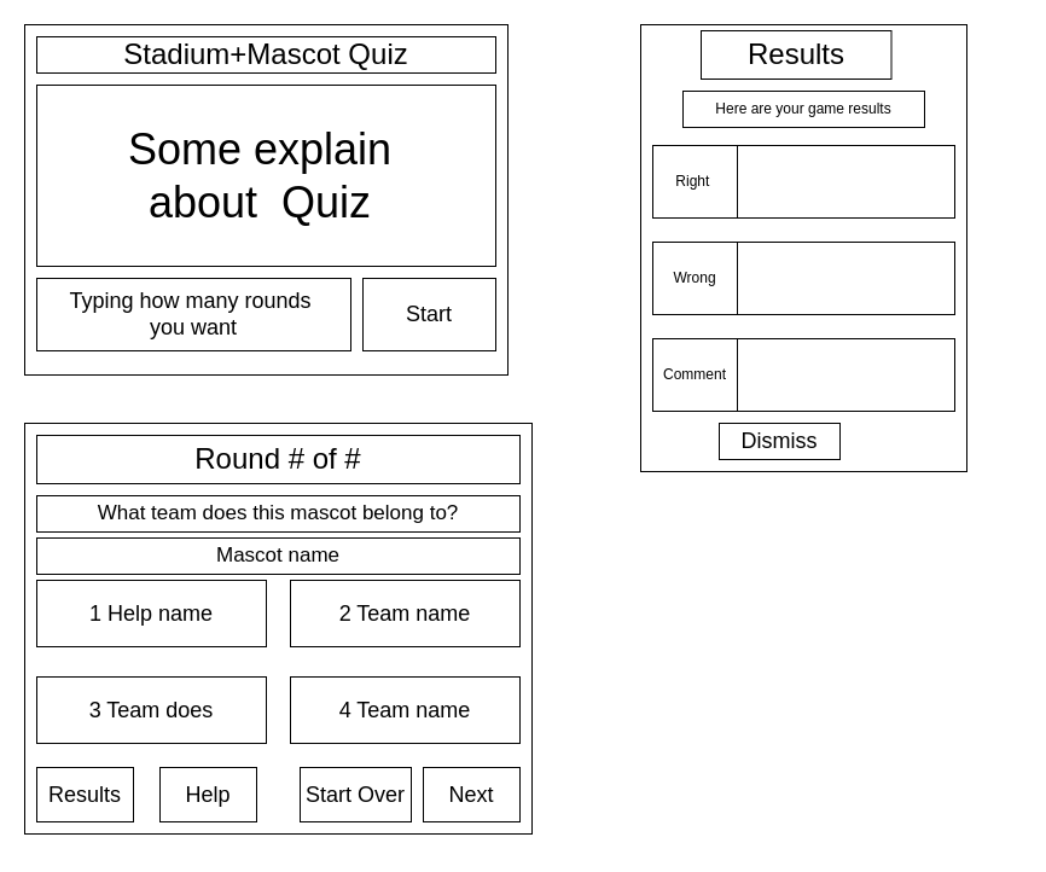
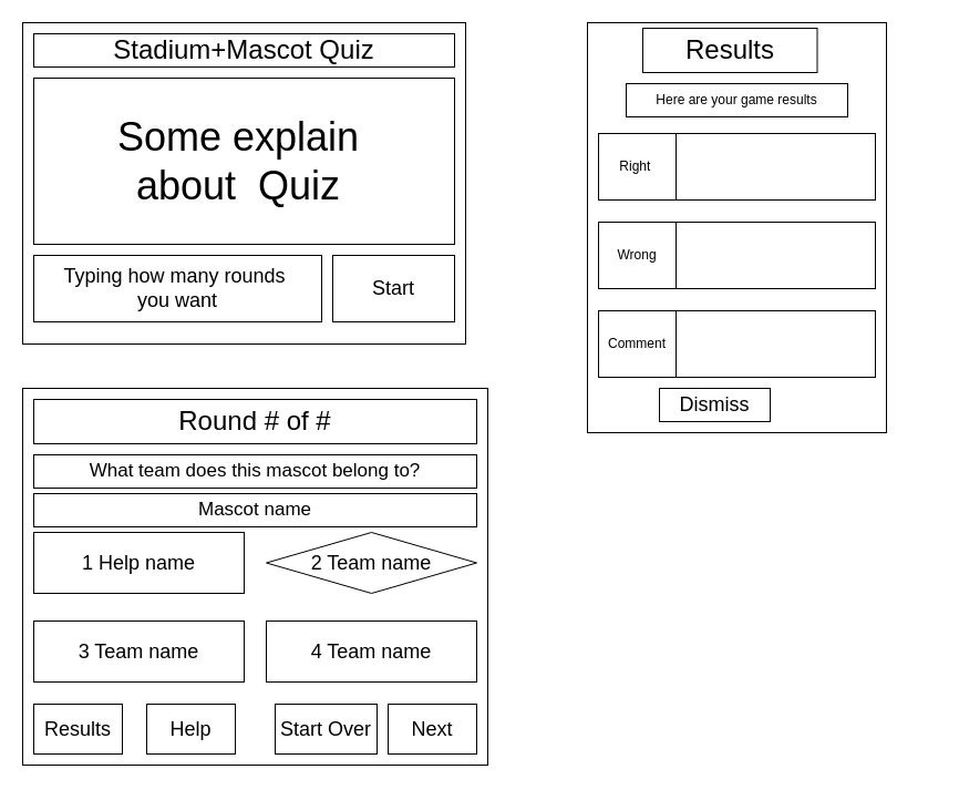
- <mxCell id="18" value="&lt;span style=&quot;font-size: 18px;&quot;&gt;2 Team name&lt;/span&gt;" style="rounded=0;whiteSpace=wrap;html=1;" vertex="1" parent="1"><mxGeometry x="240" y="480" width="190" height="55" as="geometry" /></mxCell>
+ <mxCell id="18" value="&lt;span style=&quot;font-size: 18px;&quot;&gt;2 Team name&lt;/span&gt;" style="rhombus;whiteSpace=wrap;html=1;" vertex="1" parent="1"><mxGeometry x="240" y="480" width="190" height="55" as="geometry" /></mxCell>
- <mxCell id="20" value="&lt;span style=&quot;font-size: 18px;&quot;&gt;3 Team does&lt;/span&gt;" style="rounded=0;whiteSpace=wrap;html=1;" vertex="1" parent="1"><mxGeometry x="30" y="560" width="190" height="55" as="geometry" /></mxCell>
+ <mxCell id="20" value="&lt;span style=&quot;font-size: 18px;&quot;&gt;3 Team name&lt;/span&gt;" style="rounded=0;whiteSpace=wrap;html=1;" vertex="1" parent="1"><mxGeometry x="30" y="560" width="190" height="55" as="geometry" /></mxCell>
